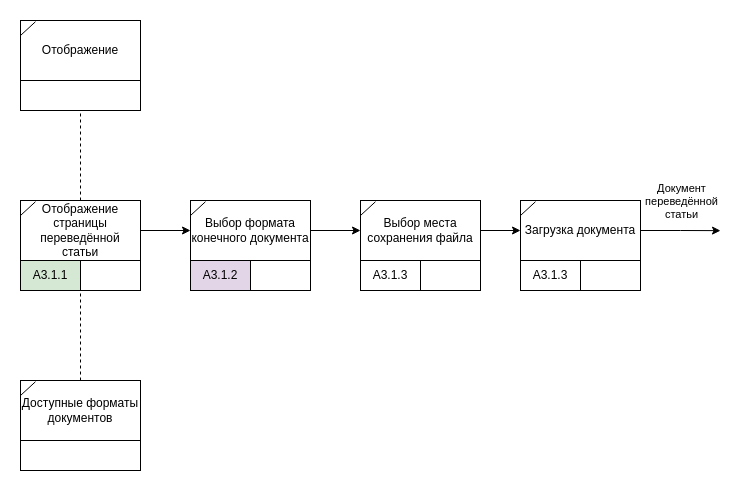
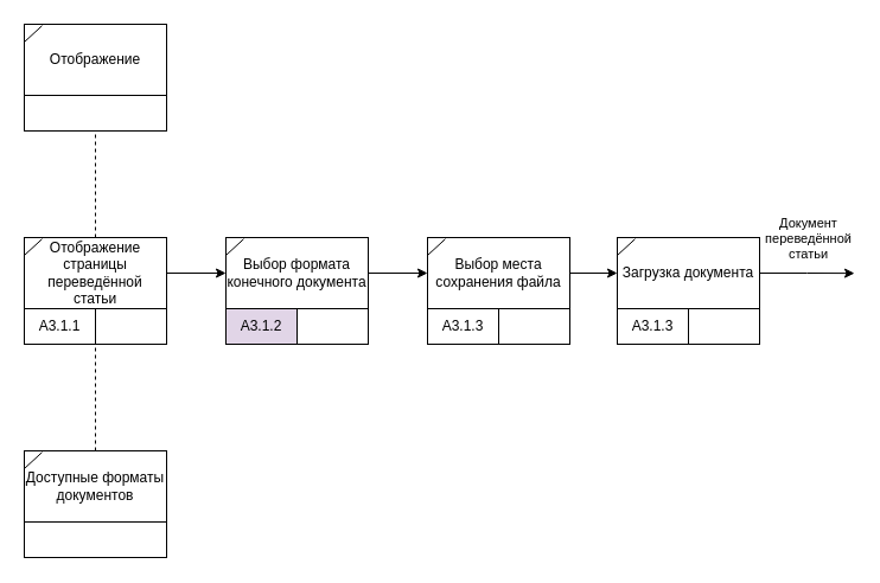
- <mxCell id="7" value="А3.1.1" style="rounded=0;whiteSpace=wrap;html=1;fillColor=#d5e8d4;" parent="1" vertex="1"><mxGeometry x="20" y="260" width="60" height="30" as="geometry" /></mxCell>
+ <mxCell id="7" value="А3.1.1" style="rounded=0;whiteSpace=wrap;html=1;" parent="1" vertex="1"><mxGeometry x="20" y="260" width="60" height="30" as="geometry" /></mxCell>
